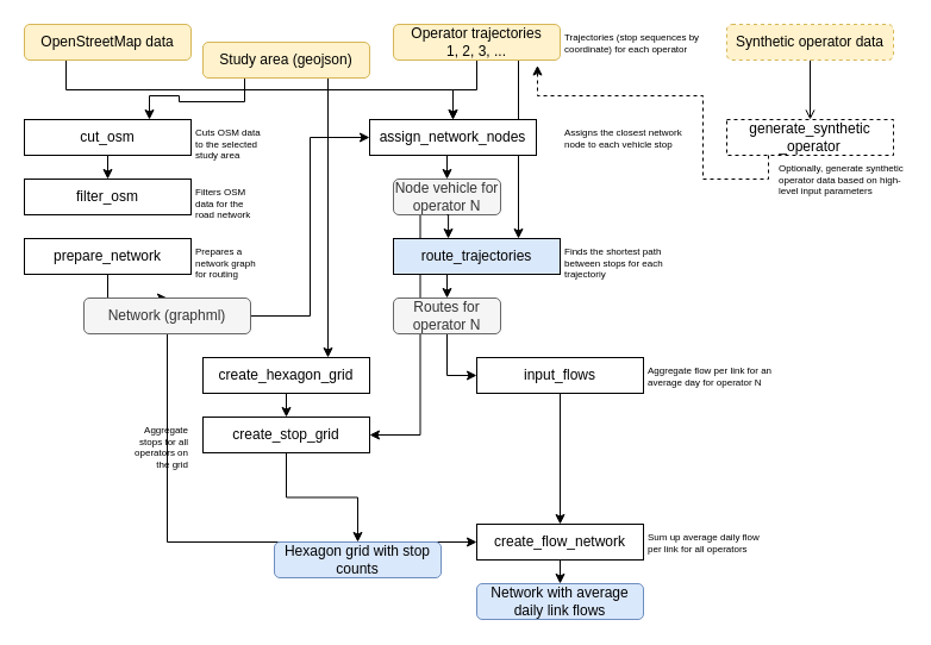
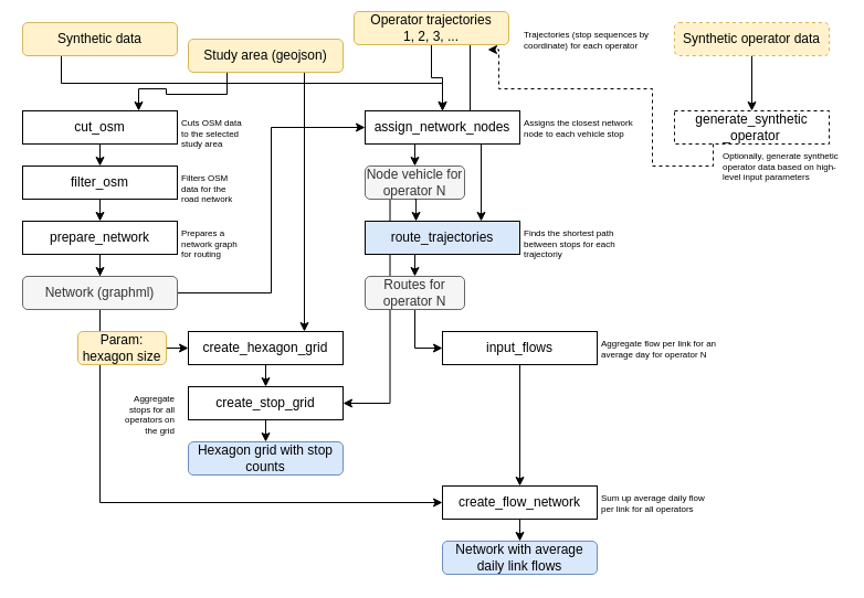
- <mxCell id="24" value="OpenStreetMap data" style="rounded=1;whiteSpace=wrap;html=1;fillColor=#fff2cc;strokeColor=#d6b656;" vertex="1" parent="1"><mxGeometry x="20" y="20" width="140" height="30" as="geometry" /></mxCell>
+ <mxCell id="24" value="Synthetic data" style="rounded=1;whiteSpace=wrap;html=1;fillColor=#fff2cc;strokeColor=#d6b656;" vertex="1" parent="1"><mxGeometry x="20" y="20" width="140" height="30" as="geometry" /></mxCell>
- <mxCell id="32" value="Operator trajectories &lt;br&gt;1, 2, 3, ..." style="rounded=1;whiteSpace=wrap;html=1;fillColor=#fff2cc;strokeColor=#d6b656;" vertex="1" parent="1"><mxGeometry x="330" y="20" width="140" height="30" as="geometry" /></mxCell>
+ <mxCell id="32" value="Operator trajectories &lt;br&gt;1, 2, 3, ..." style="rounded=1;whiteSpace=wrap;html=1;fillColor=#fff2cc;strokeColor=#d6b656;" vertex="1" parent="1"><mxGeometry x="320" y="10" width="140" height="30" as="geometry" /></mxCell>
- <mxCell id="50" style="edgeStyle=orthogonalEdgeStyle;rounded=0;orthogonalLoop=1;jettySize=auto;html=1;exitX=0.5;exitY=1;exitDx=0;exitDy=0;entryX=0.5;entryY=0;entryDx=0;entryDy=0;endArrow=open;" edge="1" parent="1" source="51" target="22"><mxGeometry relative="1" as="geometry" /></mxCell>
+ <mxCell id="50" style="edgeStyle=orthogonalEdgeStyle;rounded=0;orthogonalLoop=1;jettySize=auto;html=1;exitX=0.5;exitY=1;exitDx=0;exitDy=0;entryX=0.5;entryY=0;entryDx=0;entryDy=0;" edge="1" parent="1" source="51" target="22"><mxGeometry relative="1" as="geometry" /></mxCell>
- <mxCell id="11" value="assign_network_nodes" style="rounded=0;whiteSpace=wrap;html=1;" vertex="1" parent="1"><mxGeometry x="310" y="100" width="140" height="30" as="geometry" /></mxCell>
+ <mxCell id="11" value="assign_network_nodes" style="rounded=0;whiteSpace=wrap;html=1;" vertex="1" parent="1"><mxGeometry x="330" y="100" width="140" height="30" as="geometry" /></mxCell>
+ <mxCell id="6" style="edgeStyle=orthogonalEdgeStyle;rounded=0;orthogonalLoop=1;jettySize=auto;html=1;exitX=0.5;exitY=1;exitDx=0;exitDy=0;entryX=0.5;entryY=0;entryDx=0;entryDy=0;" edge="1" parent="1" source="7" target="9"><mxGeometry relative="1" as="geometry" /></mxCell>
- <mxCell id="35" value="Network (graphml)" style="rounded=1;whiteSpace=wrap;html=1;fillColor=#f5f5f5;fontColor=#333333;strokeColor=#666666;" vertex="1" parent="1"><mxGeometry x="70" y="250" width="140" height="30" as="geometry" /></mxCell>
+ <mxCell id="35" value="Network (graphml)" style="rounded=1;whiteSpace=wrap;html=1;fillColor=#f5f5f5;fontColor=#333333;strokeColor=#666666;" vertex="1" parent="1"><mxGeometry x="20" y="250" width="140" height="30" as="geometry" /></mxCell>
+ <mxCell id="42" value="Param: hexagon size" style="rounded=1;whiteSpace=wrap;html=1;fillColor=#fff2cc;strokeColor=#d6b656;" vertex="1" parent="1"><mxGeometry x="70" y="300" width="80" height="30" as="geometry" /></mxCell>
+ <mxCell id="41" style="edgeStyle=orthogonalEdgeStyle;rounded=0;orthogonalLoop=1;jettySize=auto;html=1;exitX=1;exitY=0.5;exitDx=0;exitDy=0;entryX=0;entryY=0.5;entryDx=0;entryDy=0;" edge="1" parent="1" source="42" target="15"><mxGeometry relative="1" as="geometry" /></mxCell>
- <mxCell id="46" value="Hexagon grid with stop counts" style="rounded=1;whiteSpace=wrap;html=1;fillColor=#dae8fc;strokeColor=#6c8ebf;" vertex="1" parent="1"><mxGeometry x="230" y="455" width="140" height="30" as="geometry" /></mxCell>
+ <mxCell id="46" value="Hexagon grid with stop counts" style="rounded=1;whiteSpace=wrap;html=1;fillColor=#dae8fc;strokeColor=#6c8ebf;" vertex="1" parent="1"><mxGeometry x="170" y="400" width="140" height="30" as="geometry" /></mxCell>
